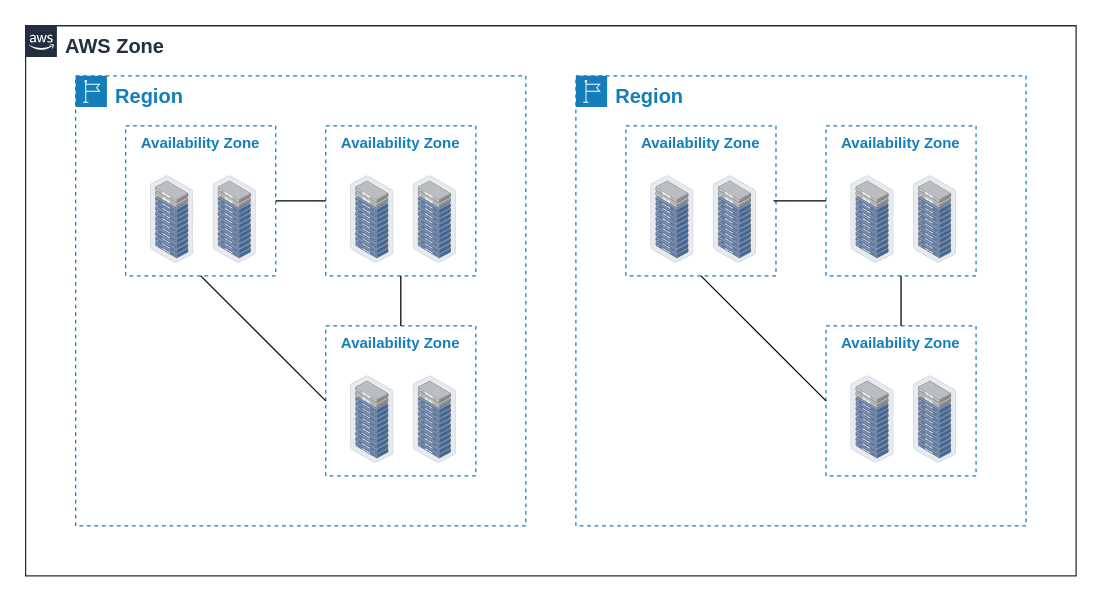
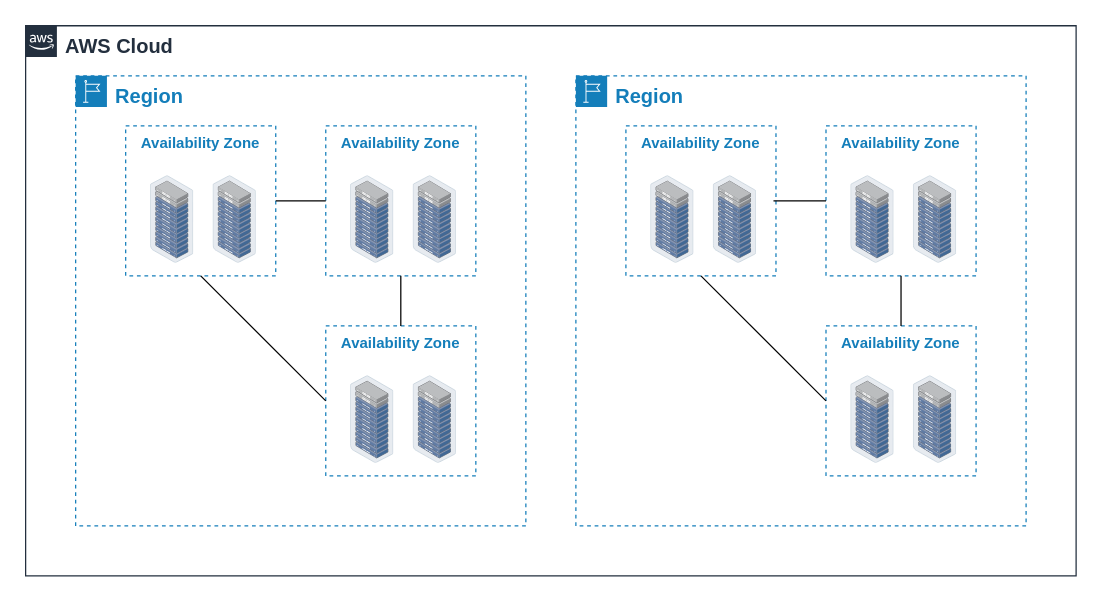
- <mxCell id="2" value="&lt;b&gt;&lt;font style=&quot;font-size: 16px&quot;&gt;AWS Zone&lt;/font&gt;&lt;/b&gt;" style="points=[[0,0],[0.25,0],[0.5,0],[0.75,0],[1,0],[1,0.25],[1,0.5],[1,0.75],[1,1],[0.75,1],[0.5,1],[0.25,1],[0,1],[0,0.75],[0,0.5],[0,0.25]];outlineConnect=0;gradientColor=none;html=1;whiteSpace=wrap;fontSize=12;fontStyle=0;shape=mxgraph.aws4.group;grIcon=mxgraph.aws4.group_aws_cloud_alt;strokeColor=#232F3E;fillColor=none;verticalAlign=top;align=left;spacingLeft=30;fontColor=#232F3E;dashed=0;" vertex="1" parent="1"><mxGeometry x="20" y="20" width="840" height="440" as="geometry" /></mxCell>
+ <mxCell id="2" value="&lt;b&gt;&lt;font style=&quot;font-size: 16px&quot;&gt;AWS Cloud&lt;/font&gt;&lt;/b&gt;" style="points=[[0,0],[0.25,0],[0.5,0],[0.75,0],[1,0],[1,0.25],[1,0.5],[1,0.75],[1,1],[0.75,1],[0.5,1],[0.25,1],[0,1],[0,0.75],[0,0.5],[0,0.25]];outlineConnect=0;gradientColor=none;html=1;whiteSpace=wrap;fontSize=12;fontStyle=0;shape=mxgraph.aws4.group;grIcon=mxgraph.aws4.group_aws_cloud_alt;strokeColor=#232F3E;fillColor=none;verticalAlign=top;align=left;spacingLeft=30;fontColor=#232F3E;dashed=0;" vertex="1" parent="1"><mxGeometry x="20" y="20" width="840" height="440" as="geometry" /></mxCell>
